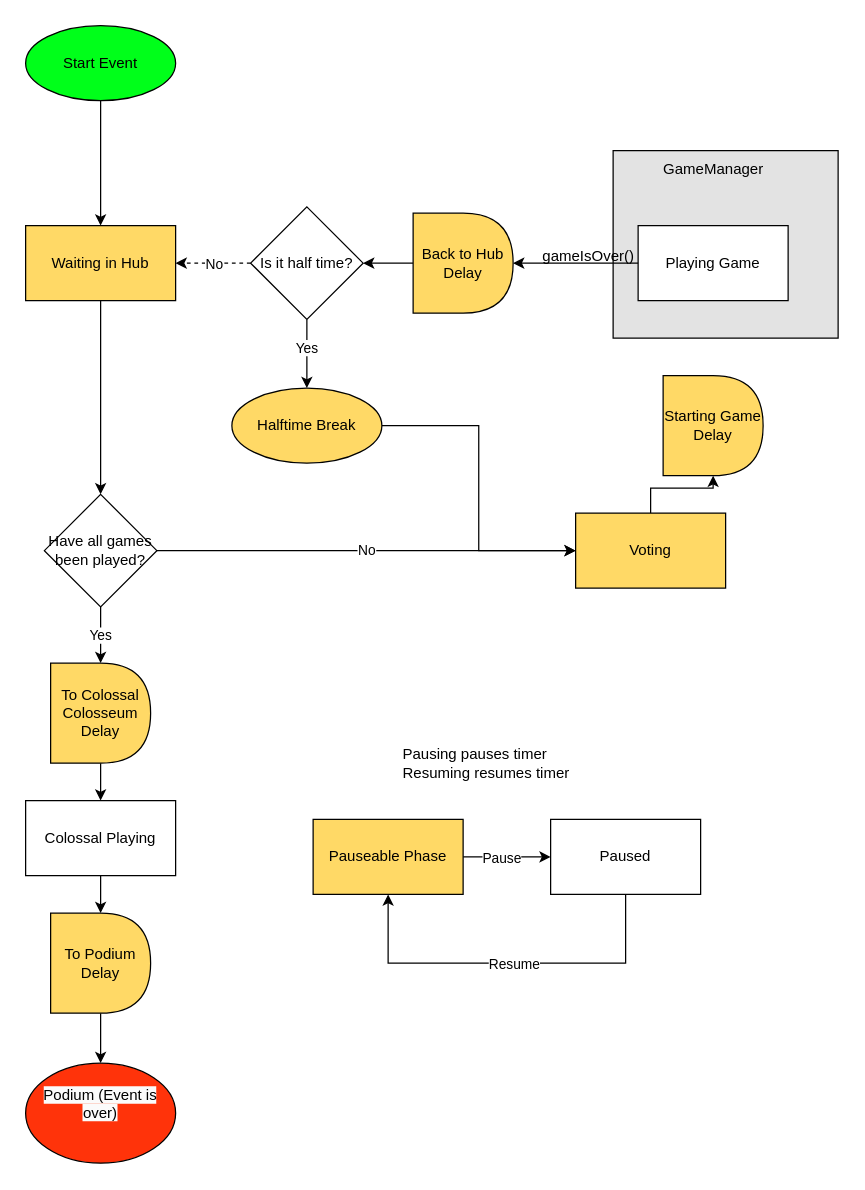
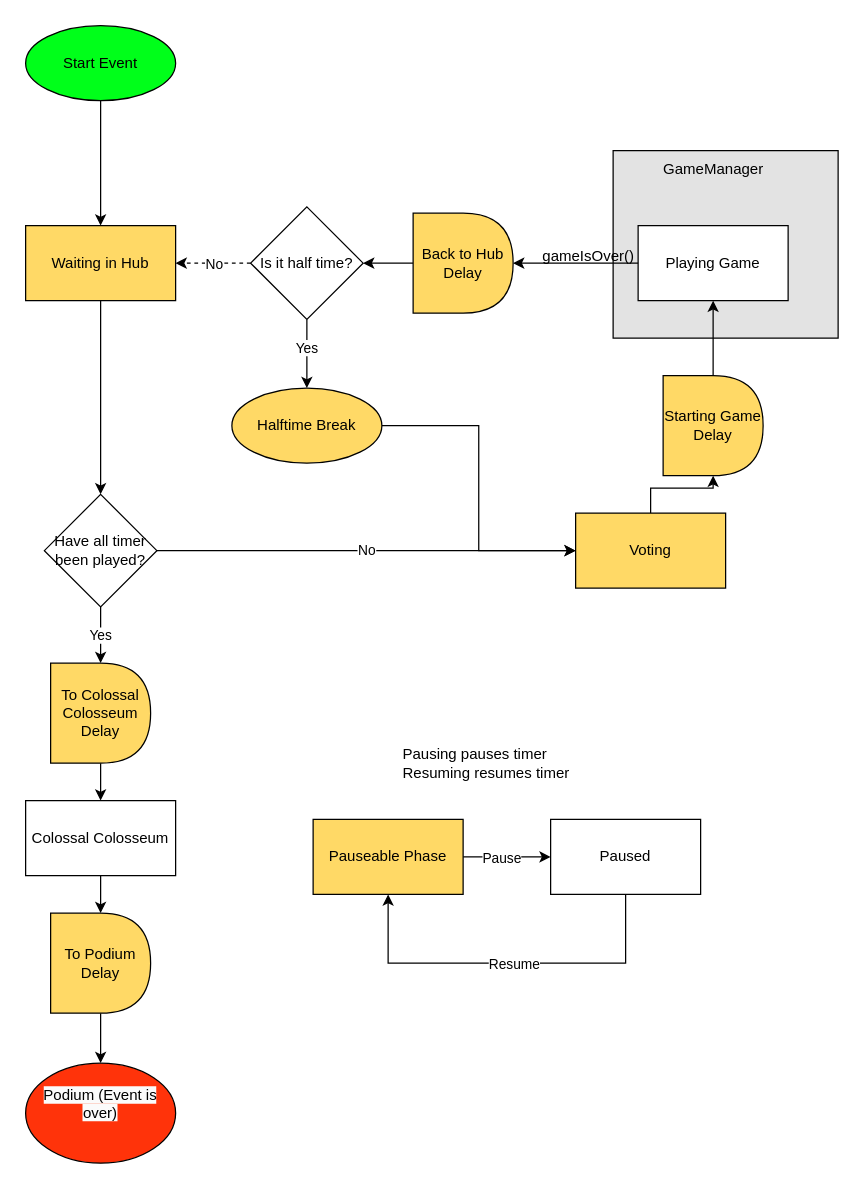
+ <mxCell id="12" style="edgeStyle=orthogonalEdgeStyle;rounded=0;orthogonalLoop=1;jettySize=auto;html=1;entryX=0.5;entryY=1;entryDx=0;entryDy=0;" parent="1" source="13" target="5" edge="1"><mxGeometry relative="1" as="geometry" /></mxCell>
- <mxCell id="19" value="Have all games been played?" style="rhombus;whiteSpace=wrap;html=1;rounded=0;" parent="1" vertex="1"><mxGeometry x="35" y="395" width="90" height="90" as="geometry" /></mxCell>
+ <mxCell id="19" value="Have all timer been played?" style="rhombus;whiteSpace=wrap;html=1;rounded=0;" parent="1" vertex="1"><mxGeometry x="35" y="395" width="90" height="90" as="geometry" /></mxCell>
- <mxCell id="16" value="Colossal Playing" style="whiteSpace=wrap;html=1;rounded=0;" parent="1" vertex="1"><mxGeometry x="20" y="640" width="120" height="60" as="geometry" /></mxCell>
+ <mxCell id="16" value="Colossal Colosseum" style="whiteSpace=wrap;html=1;rounded=0;" parent="1" vertex="1"><mxGeometry x="20" y="640" width="120" height="60" as="geometry" /></mxCell>
